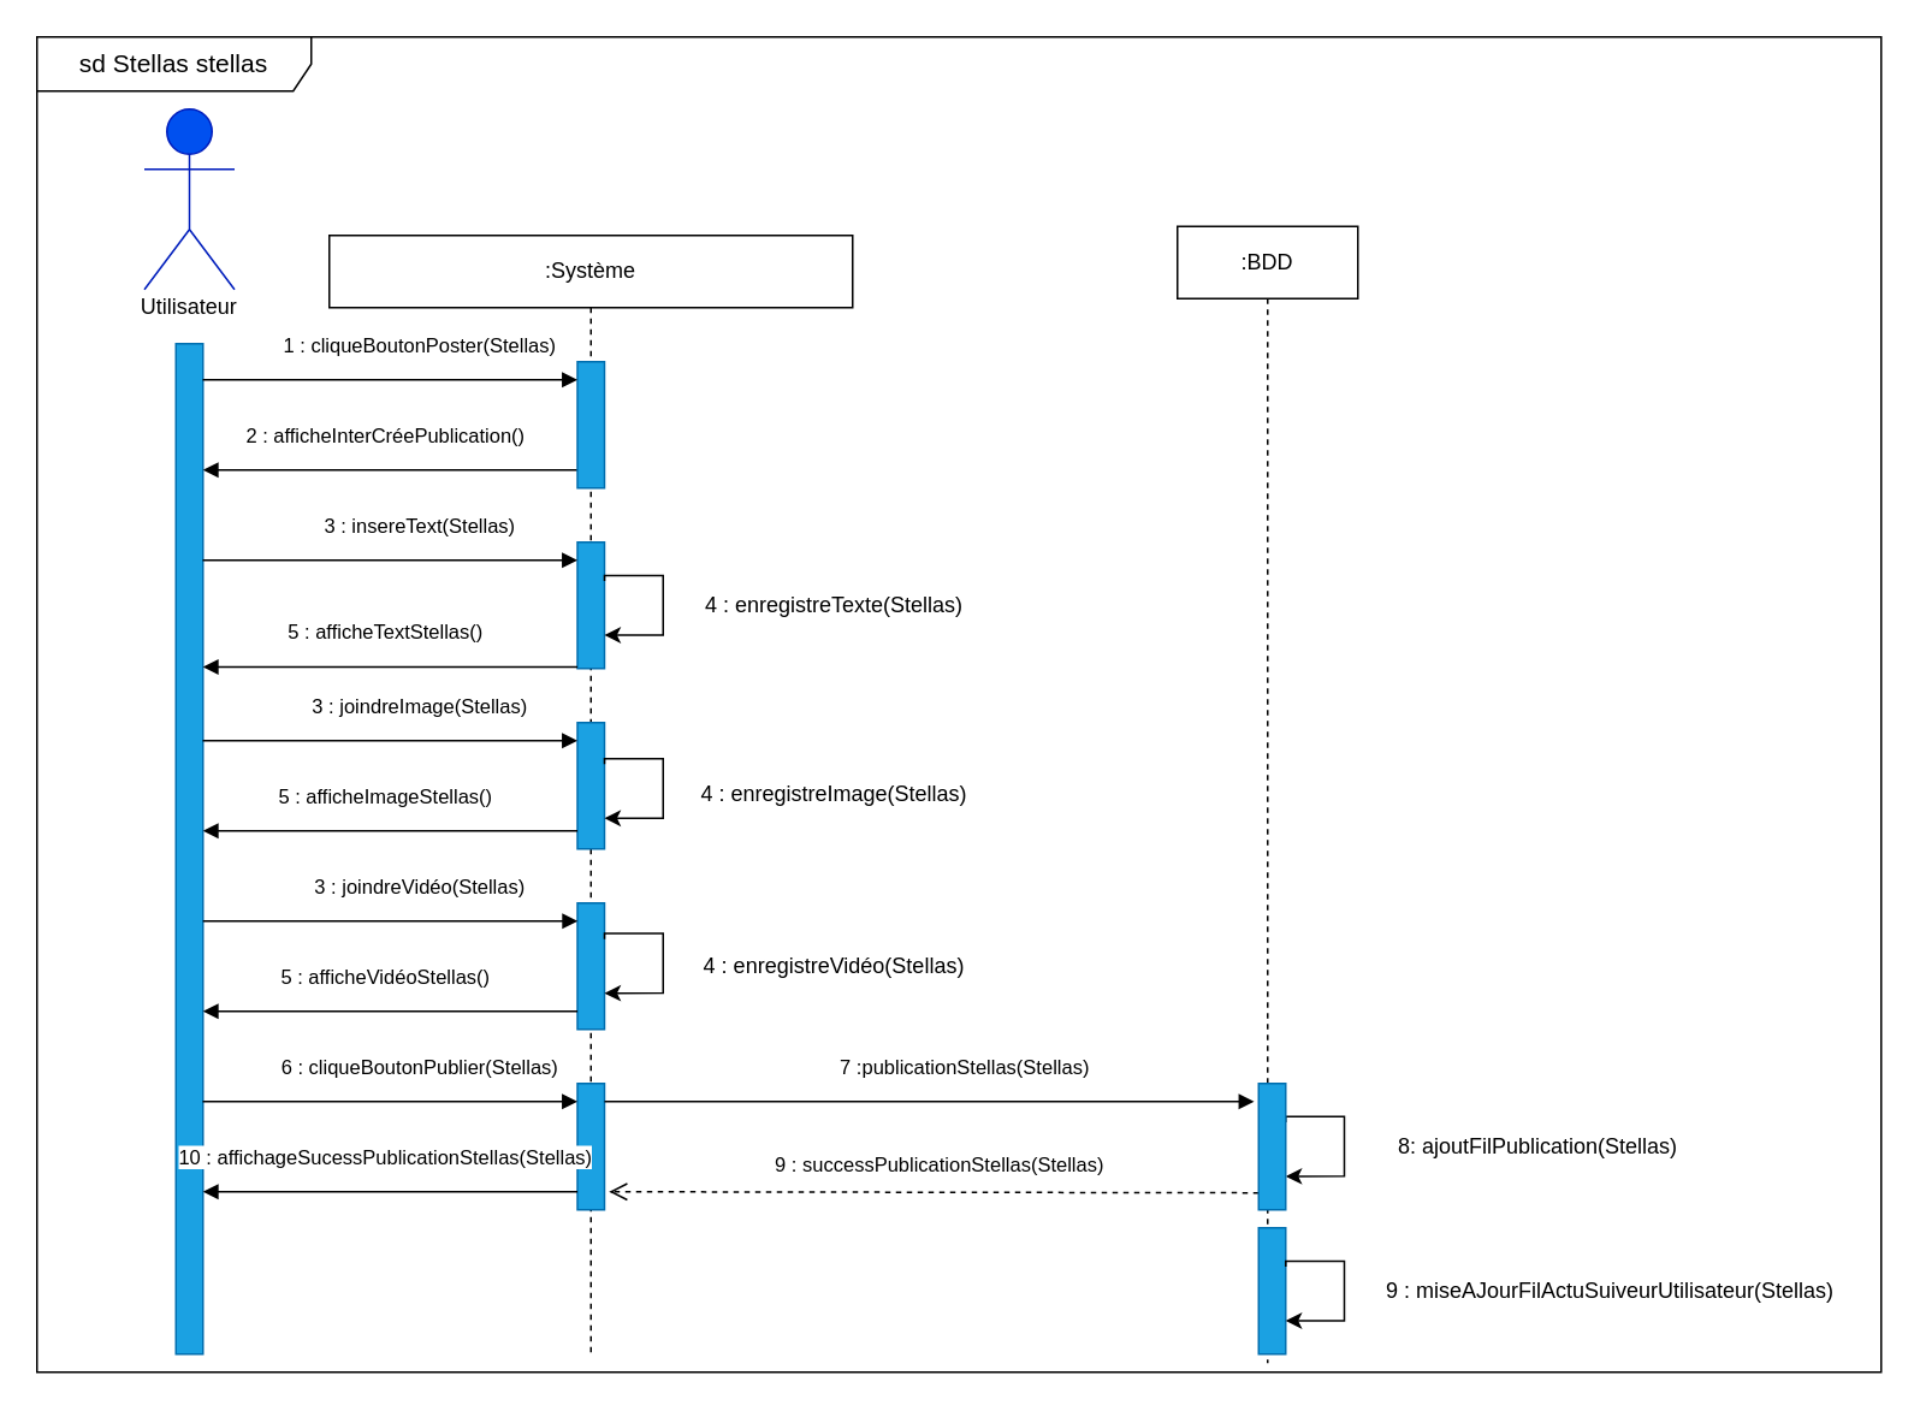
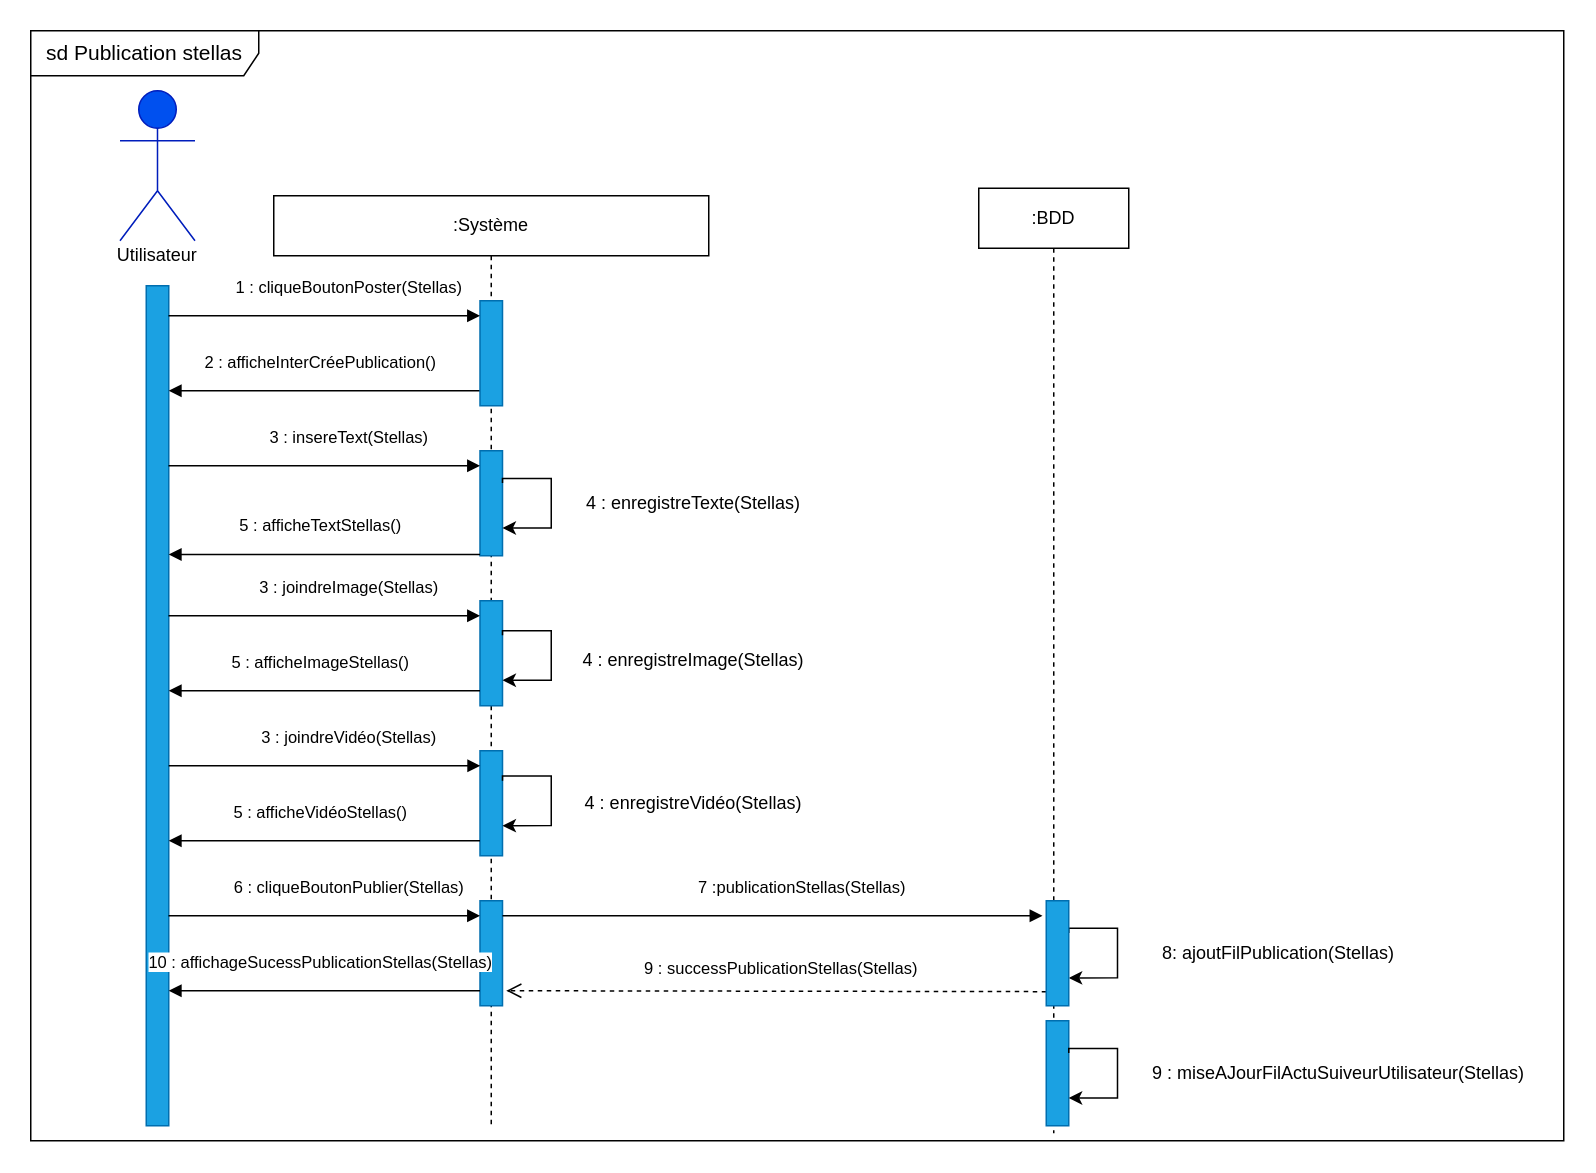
- <mxCell id="36" value="sd Stellas stellas" style="shape=umlFrame;whiteSpace=wrap;html=1;fontSize=14;width=152;height=30;" vertex="1" parent="1"><mxGeometry x="20" y="20" width="1022" height="740" as="geometry" /></mxCell>
+ <mxCell id="36" value="sd Publication stellas" style="shape=umlFrame;whiteSpace=wrap;html=1;fontSize=14;width=152;height=30;" vertex="1" parent="1"><mxGeometry x="20" y="20" width="1022" height="740" as="geometry" /></mxCell>
